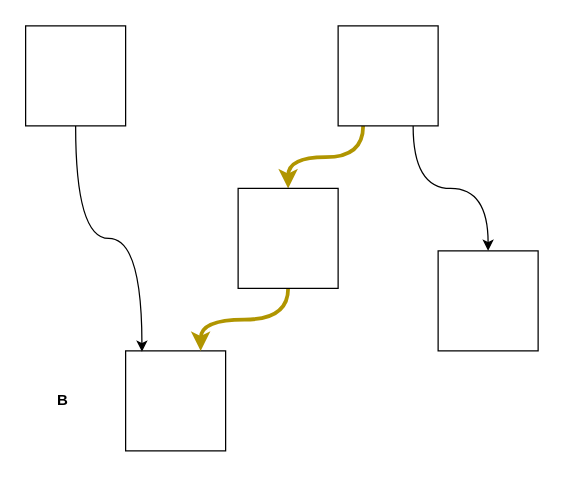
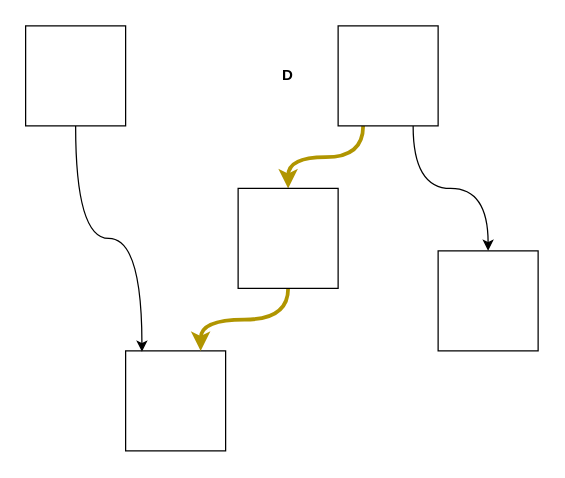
+ <mxCell id="7" value="&lt;b&gt;D&lt;/b&gt;" style="text;html=1;strokeColor=none;fillColor=none;align=center;verticalAlign=middle;whiteSpace=wrap;rounded=0;" vertex="1" parent="1"><mxGeometry x="210" y="50" width="40" height="20" as="geometry" /></mxCell>
- <mxCell id="10" value="&lt;b&gt;B&lt;/b&gt;" style="text;html=1;strokeColor=none;fillColor=none;align=center;verticalAlign=middle;whiteSpace=wrap;rounded=0;" vertex="1" parent="1"><mxGeometry x="30" y="310" width="40" height="20" as="geometry" /></mxCell>
